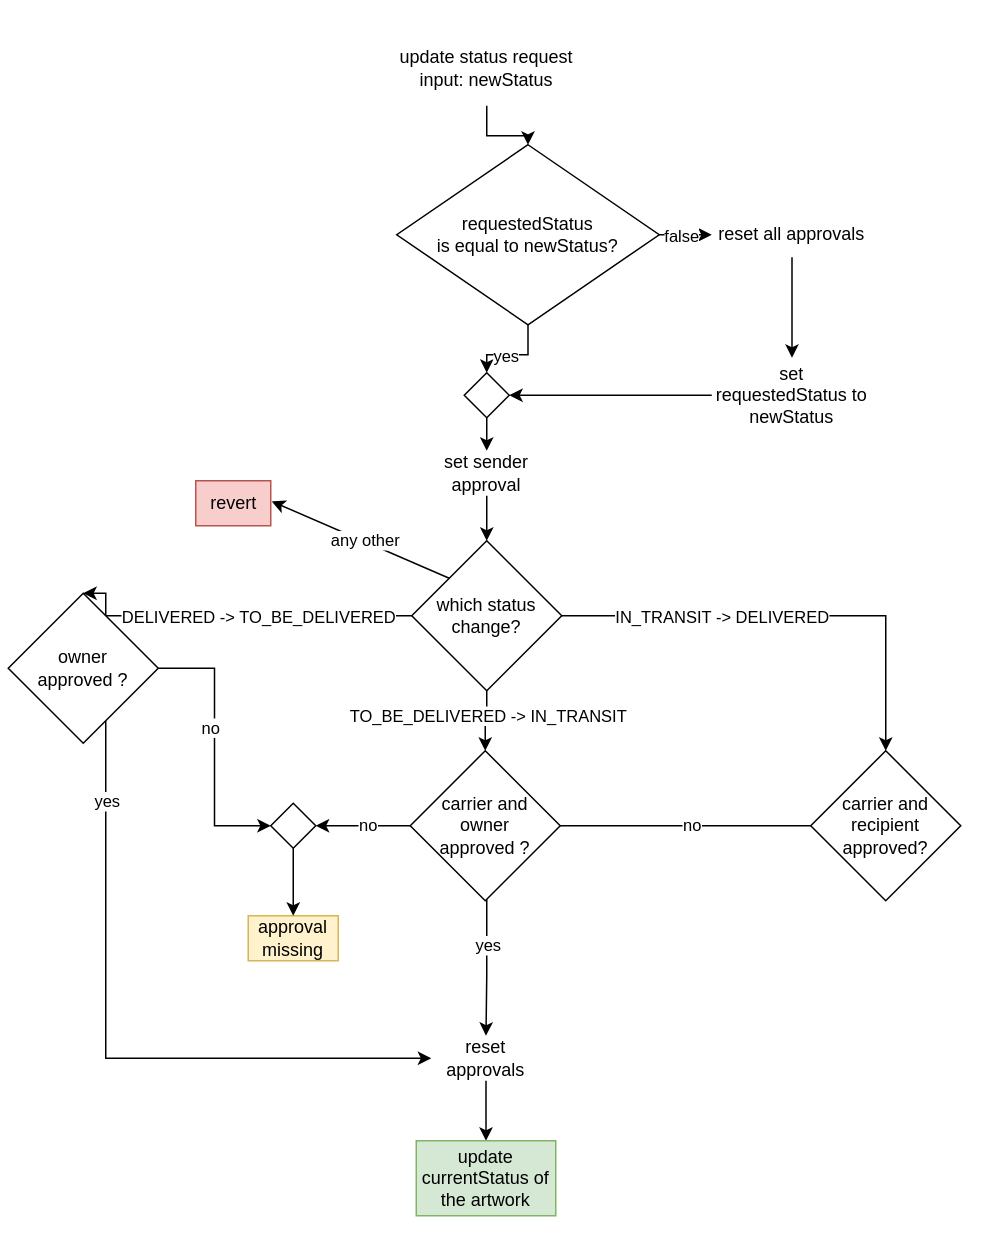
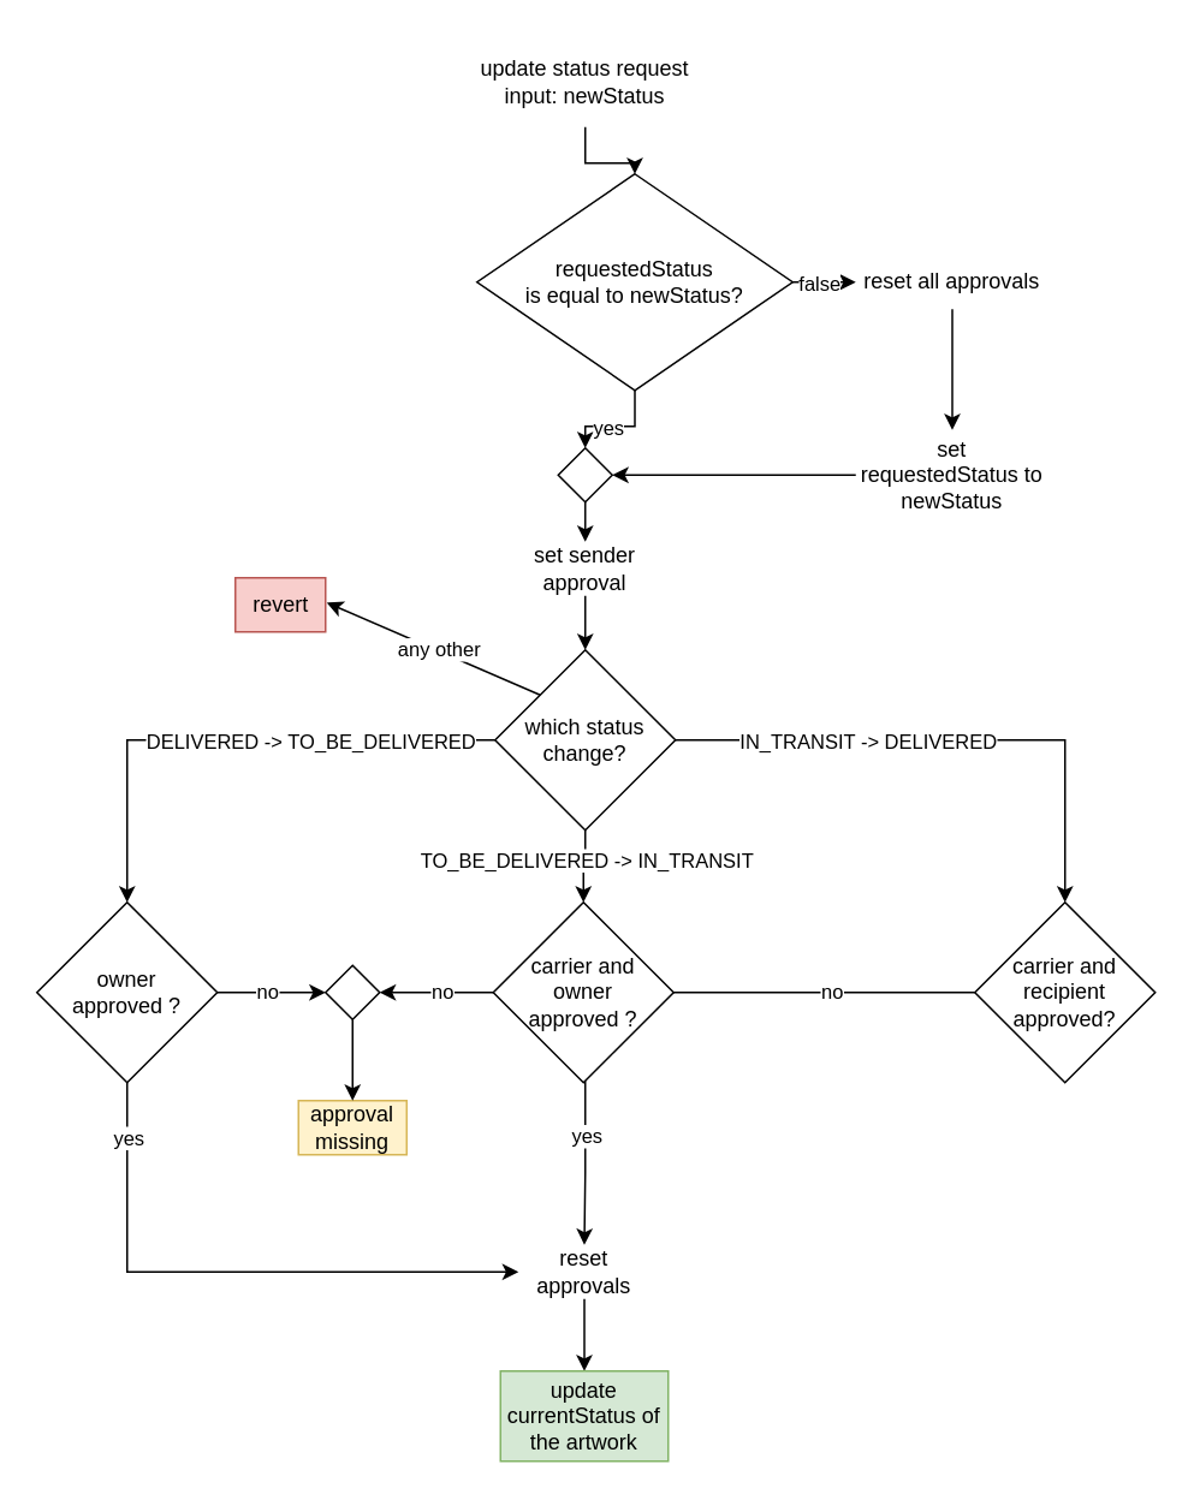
- <mxCell id="23" value="owner&lt;br&gt;approved ?" style="rhombus;whiteSpace=wrap;html=1;spacing=0;fontSize=12;" vertex="1" parent="1"><mxGeometry x="5" y="395" width="100" height="100" as="geometry" /></mxCell>
+ <mxCell id="23" value="owner&lt;br&gt;approved ?" style="rhombus;whiteSpace=wrap;html=1;spacing=0;fontSize=12;" vertex="1" parent="1"><mxGeometry x="20" y="500" width="100" height="100" as="geometry" /></mxCell>
